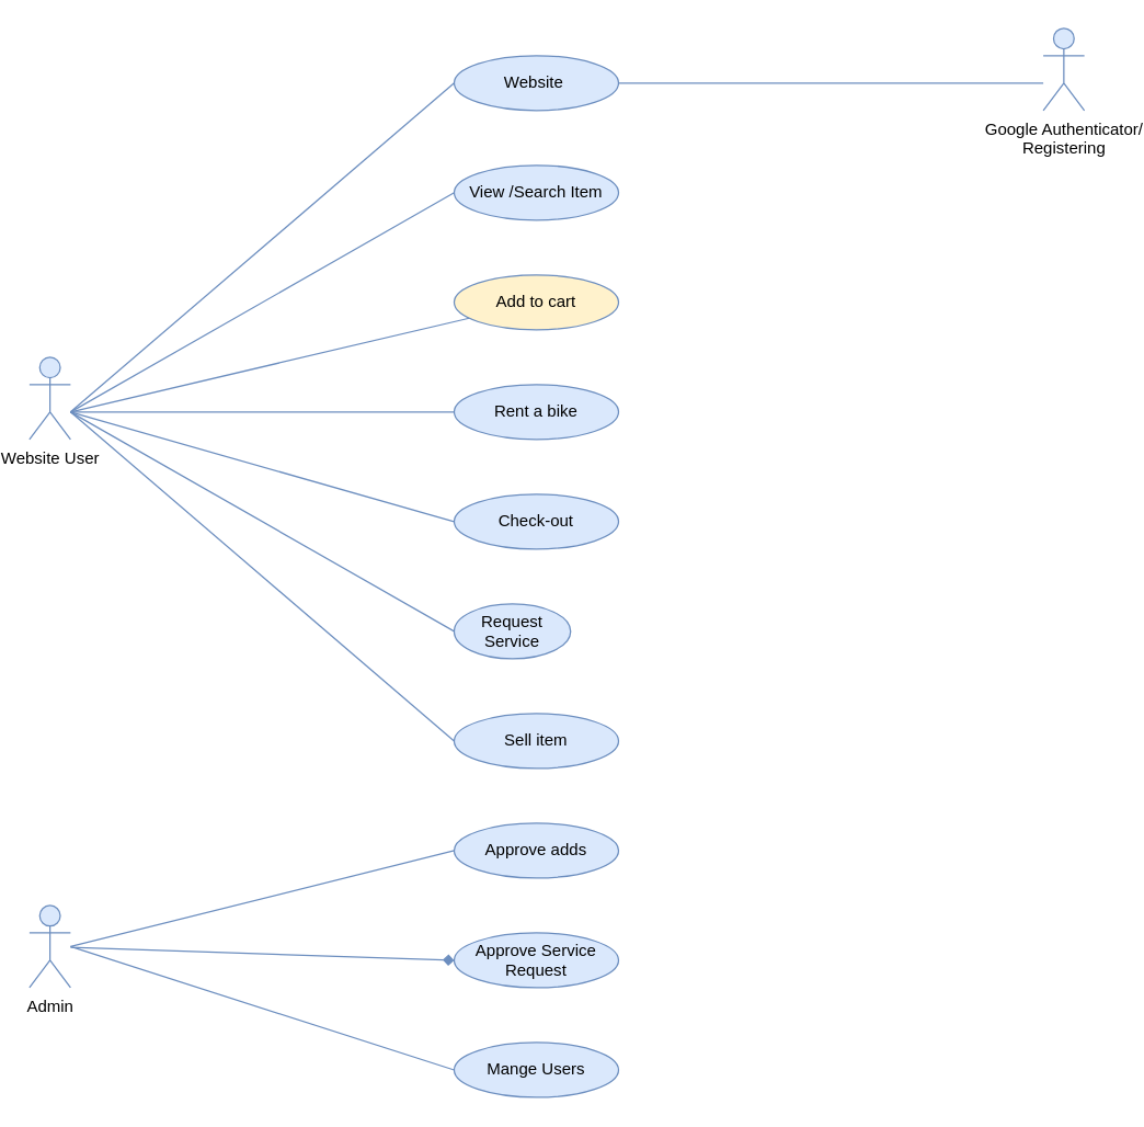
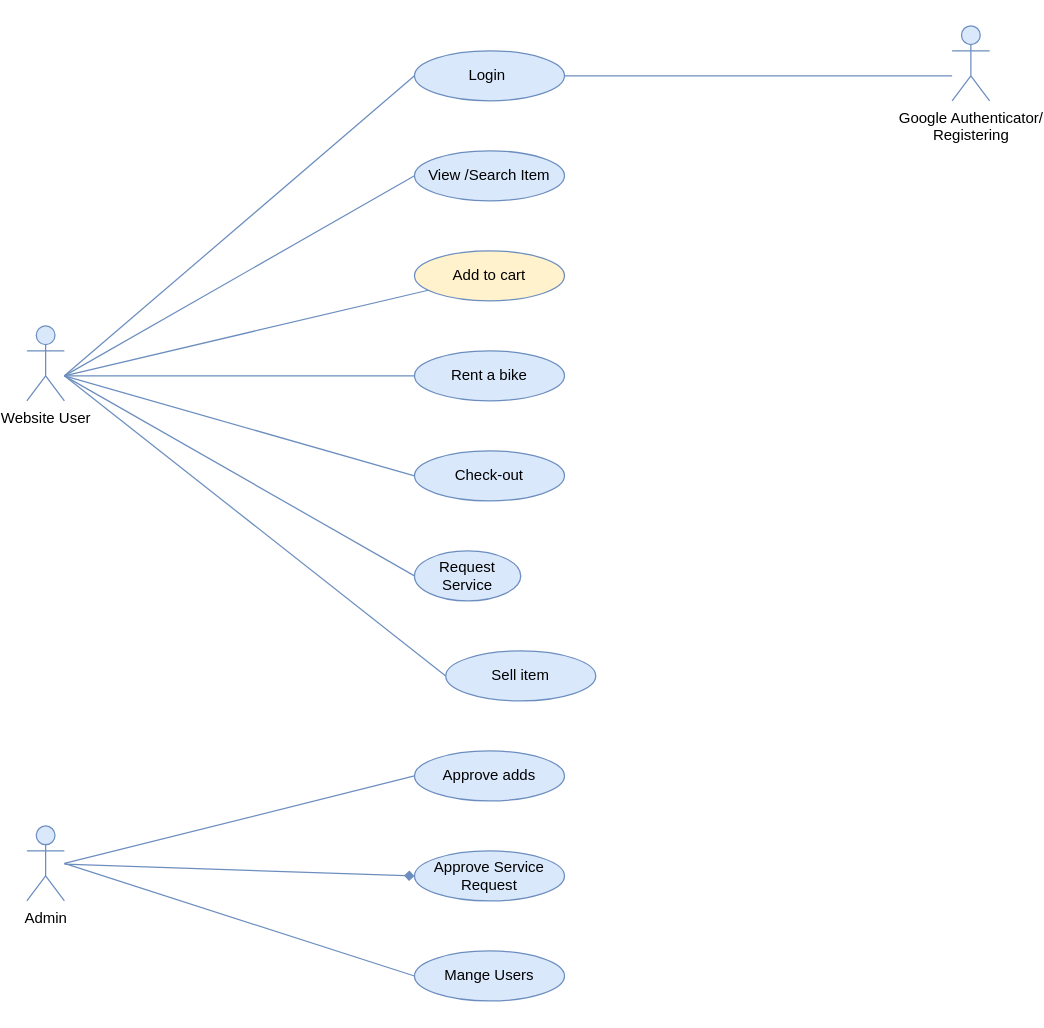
- <mxCell id="3" value="Website&amp;nbsp;" style="ellipse;whiteSpace=wrap;html=1;fillColor=#dae8fc;strokeColor=#6c8ebf;" parent="1" vertex="1"><mxGeometry x="330" y="40" width="120" height="40" as="geometry" /></mxCell>
+ <mxCell id="3" value="Login&amp;nbsp;" style="ellipse;whiteSpace=wrap;html=1;fillColor=#dae8fc;strokeColor=#6c8ebf;" parent="1" vertex="1"><mxGeometry x="330" y="40" width="120" height="40" as="geometry" /></mxCell>
- <mxCell id="7" value="Sell item" style="ellipse;whiteSpace=wrap;html=1;fillColor=#dae8fc;strokeColor=#6c8ebf;" parent="1" vertex="1"><mxGeometry x="330" y="520" width="120" height="40" as="geometry" /></mxCell>
+ <mxCell id="7" value="Sell item" style="ellipse;whiteSpace=wrap;html=1;fillColor=#dae8fc;strokeColor=#6c8ebf;" parent="1" vertex="1"><mxGeometry x="355" y="520" width="120" height="40" as="geometry" /></mxCell>
